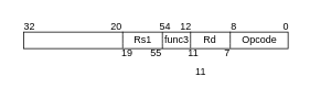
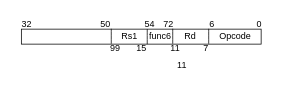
- <mxCell id="8" value="20" style="text;html=1;align=center;verticalAlign=middle;resizable=0;points=[];autosize=1;" parent="1" vertex="1"><mxGeometry x="127" y="21" width="25" height="19" as="geometry" /></mxCell>
+ <mxCell id="8" value="50" style="text;html=1;align=center;verticalAlign=middle;resizable=0;points=[];autosize=1;" parent="1" vertex="1"><mxGeometry x="127" y="21" width="25" height="19" as="geometry" /></mxCell>
- <mxCell id="12" value="12" style="text;html=1;align=center;verticalAlign=middle;resizable=0;points=[];autosize=1;" parent="1" vertex="1"><mxGeometry x="211" y="21" width="25" height="19" as="geometry" /></mxCell>
+ <mxCell id="12" value="72" style="text;html=1;align=center;verticalAlign=middle;resizable=0;points=[];autosize=1;" parent="1" vertex="1"><mxGeometry x="211" y="21" width="25" height="19" as="geometry" /></mxCell>
- <mxCell id="15" value="8" style="text;html=1;align=center;verticalAlign=middle;resizable=0;points=[];autosize=1;" parent="1" vertex="1"><mxGeometry x="273" y="21" width="17" height="19" as="geometry" /></mxCell>
+ <mxCell id="15" value="6" style="text;html=1;align=center;verticalAlign=middle;resizable=0;points=[];autosize=1;" parent="1" vertex="1"><mxGeometry x="273" y="21" width="17" height="19" as="geometry" /></mxCell>
- <mxCell id="4" value="func3" style="text;html=1;align=center;verticalAlign=middle;resizable=0;points=[];autosize=1;" parent="1" vertex="1"><mxGeometry x="188" y="37.5" width="50" height="20" as="geometry" /></mxCell>
+ <mxCell id="4" value="func6" style="text;html=1;align=center;verticalAlign=middle;resizable=0;points=[];autosize=1;" parent="1" vertex="1"><mxGeometry x="188" y="37.5" width="50" height="20" as="geometry" /></mxCell>
- <mxCell id="9" value="19" style="text;html=1;align=center;verticalAlign=middle;resizable=0;points=[];autosize=1;" parent="1" vertex="1"><mxGeometry x="140" y="54" width="25" height="19" as="geometry" /></mxCell>
+ <mxCell id="9" value="99" style="text;html=1;align=center;verticalAlign=middle;resizable=0;points=[];autosize=1;" parent="1" vertex="1"><mxGeometry x="140" y="54" width="25" height="19" as="geometry" /></mxCell>
- <mxCell id="10" value="55" style="text;html=1;align=center;verticalAlign=middle;resizable=0;points=[];autosize=1;" parent="1" vertex="1"><mxGeometry x="175.5" y="54" width="25" height="19" as="geometry" /></mxCell>
+ <mxCell id="10" value="15" style="text;html=1;align=center;verticalAlign=middle;resizable=0;points=[];autosize=1;" parent="1" vertex="1"><mxGeometry x="175.5" y="54" width="25" height="19" as="geometry" /></mxCell>
